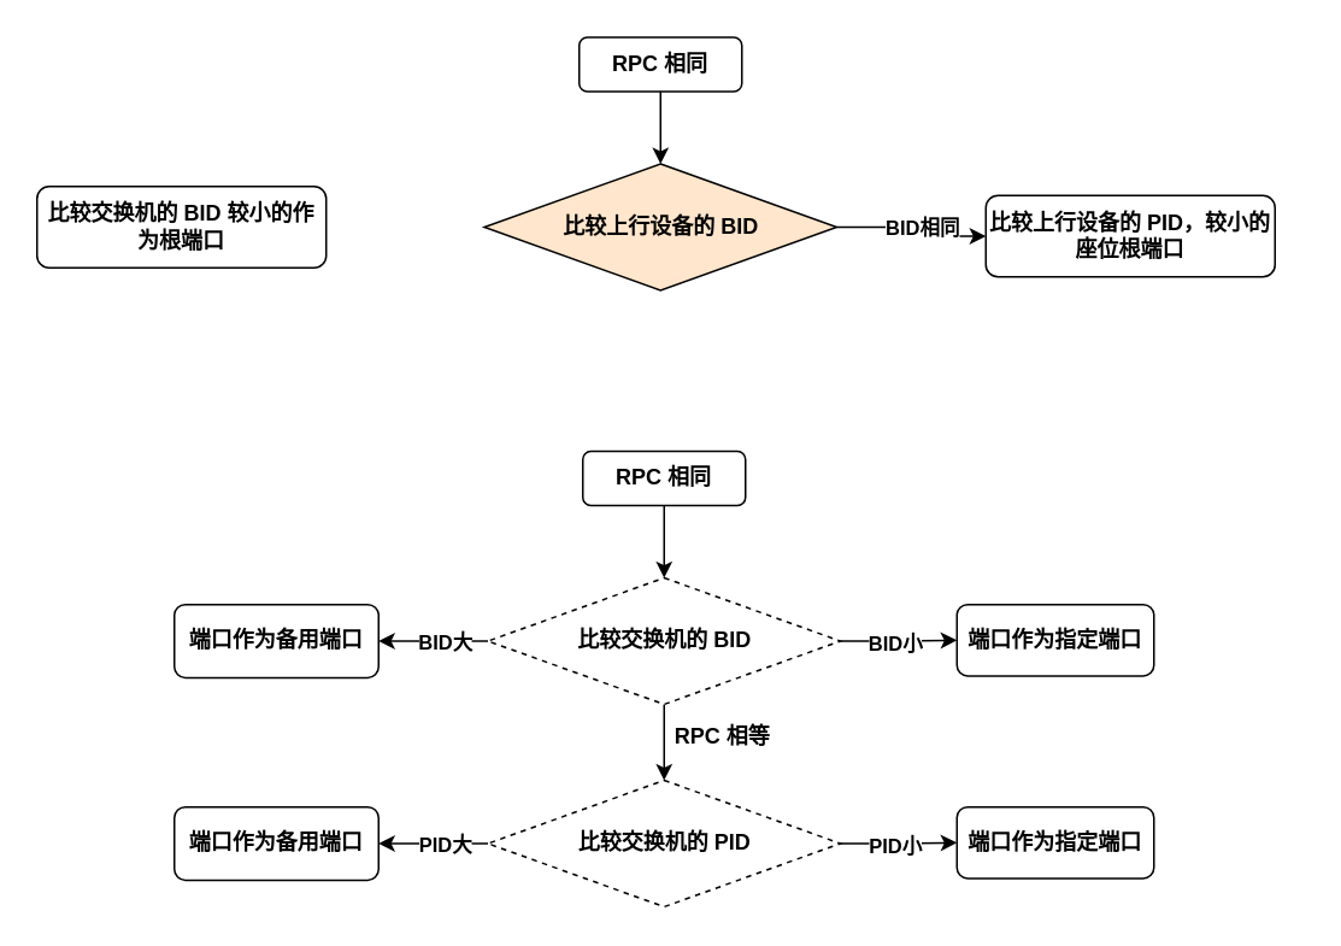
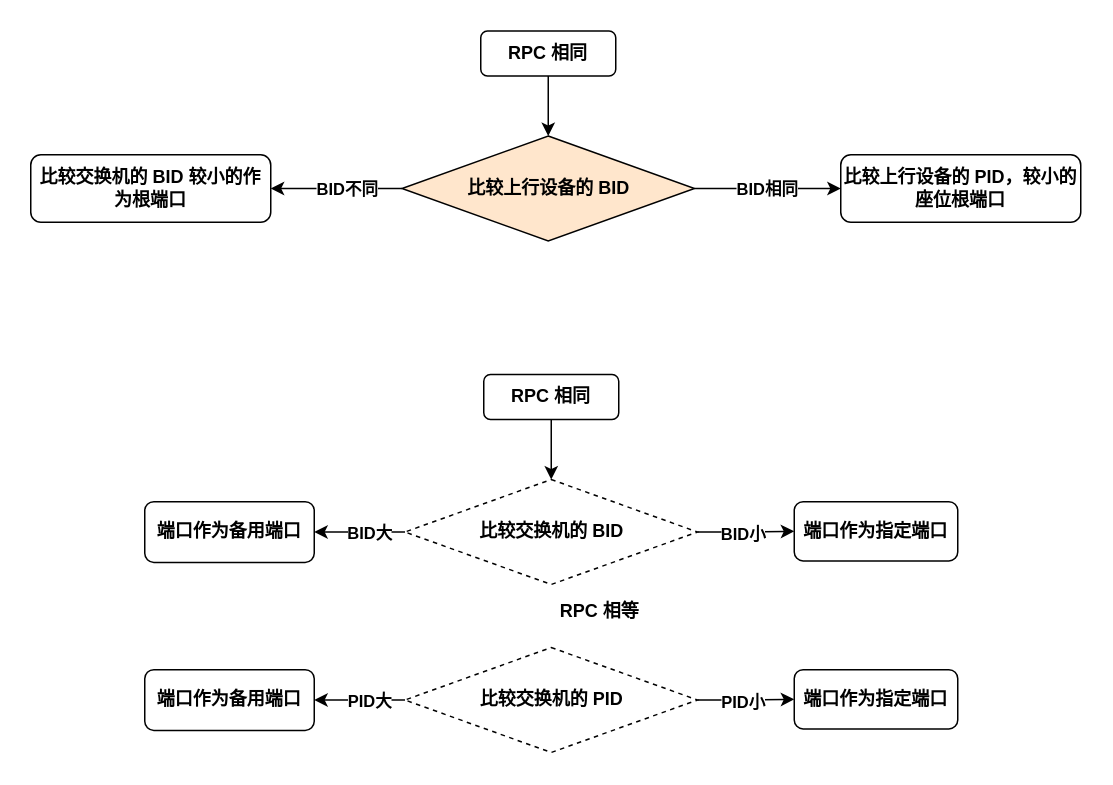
+ <mxCell id="6" style="edgeStyle=orthogonalEdgeStyle;rounded=0;orthogonalLoop=1;jettySize=auto;html=1;entryX=1;entryY=0.5;entryDx=0;entryDy=0;" edge="1" parent="1" source="8" target="10"><mxGeometry relative="1" as="geometry" /></mxCell>
+ <mxCell id="7" value="&lt;b&gt;BID不同&lt;/b&gt;" style="edgeLabel;html=1;align=center;verticalAlign=middle;resizable=0;points=[];" vertex="1" connectable="0" parent="6"><mxGeometry x="0.259" y="-1" relative="1" as="geometry"><mxPoint x="18" y="1" as="offset" /></mxGeometry></mxCell>
- <mxCell id="9" value="&lt;b&gt;比较上行设备的 PID，较小的座位根端口&lt;/b&gt;" style="rounded=1;whiteSpace=wrap;html=1;" vertex="1" parent="1"><mxGeometry x="545" y="107.5" width="160" height="45" as="geometry" /></mxCell>
+ <mxCell id="9" value="&lt;b&gt;比较上行设备的 PID，较小的座位根端口&lt;/b&gt;" style="rounded=1;whiteSpace=wrap;html=1;" vertex="1" parent="1"><mxGeometry x="560" y="102.5" width="160" height="45" as="geometry" /></mxCell>
- <mxCell id="17" style="edgeStyle=orthogonalEdgeStyle;rounded=0;orthogonalLoop=1;jettySize=auto;html=1;entryX=0.5;entryY=0;entryDx=0;entryDy=0;" edge="1" parent="1" source="18" target="25"><mxGeometry relative="1" as="geometry" /></mxCell>
